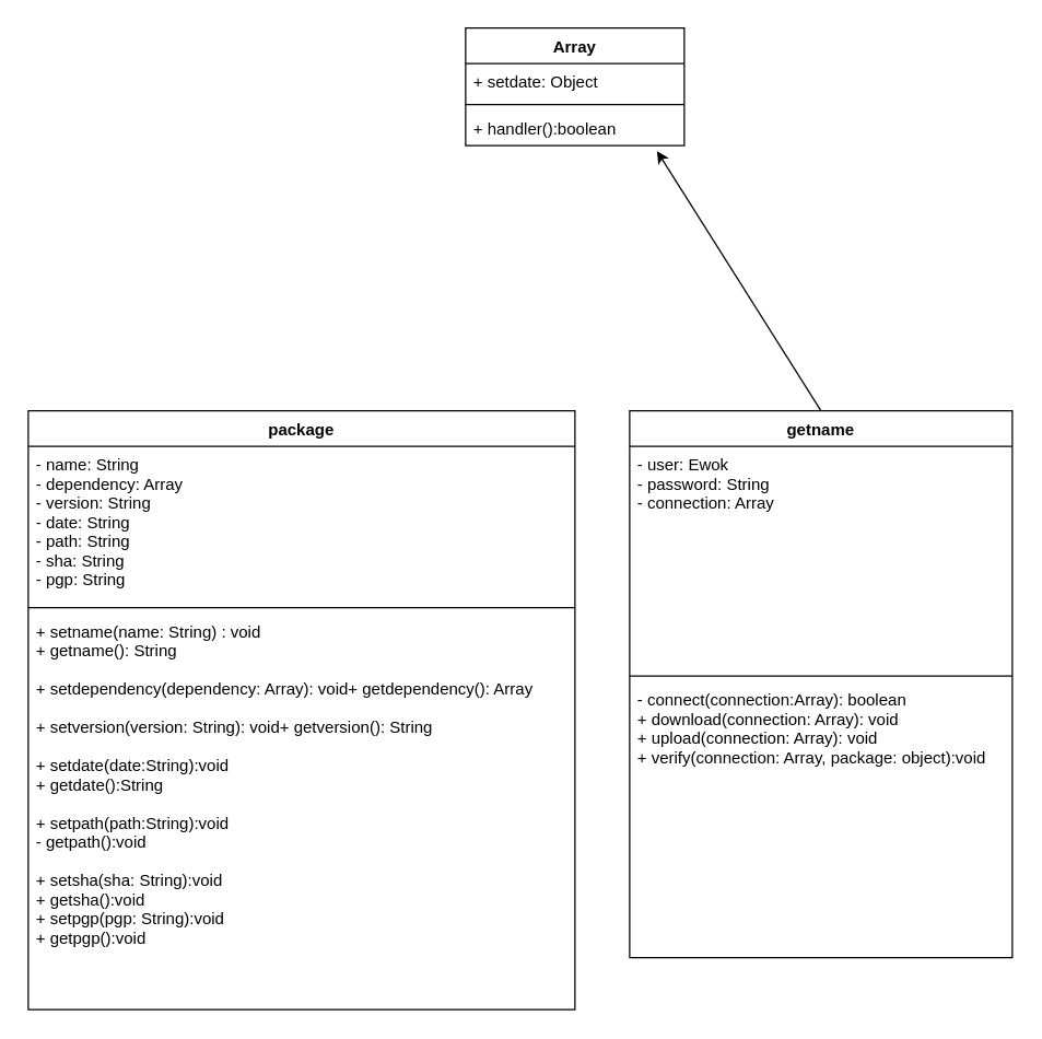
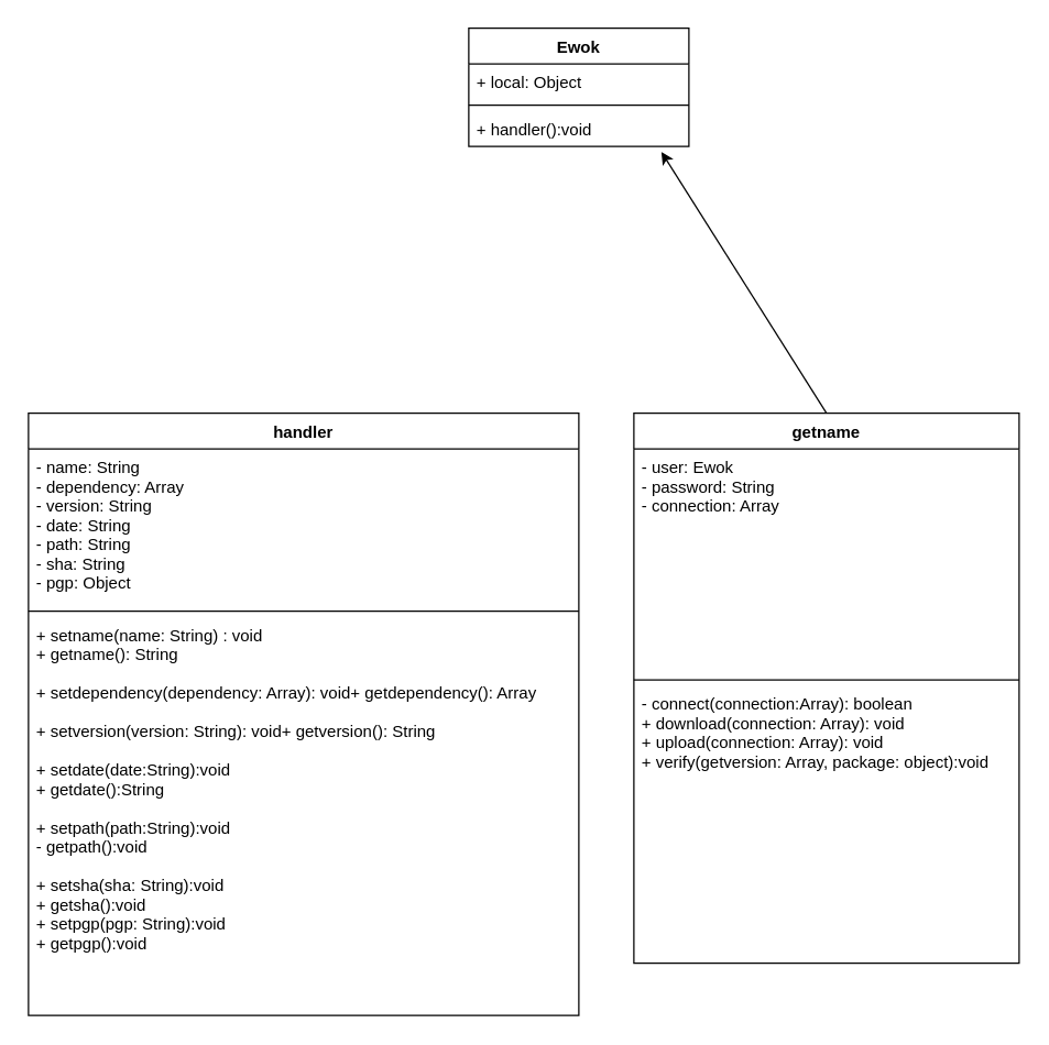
- <mxCell id="11" value="Array&#10;" style="swimlane;fontStyle=1;align=center;verticalAlign=top;childLayout=stackLayout;horizontal=1;startSize=26;horizontalStack=0;resizeParent=1;resizeParentMax=0;resizeLast=0;collapsible=1;marginBottom=0;" parent="1" vertex="1"><mxGeometry x="340" y="20" width="160" height="86" as="geometry" /></mxCell>
+ <mxCell id="11" value="Ewok&#10;" style="swimlane;fontStyle=1;align=center;verticalAlign=top;childLayout=stackLayout;horizontal=1;startSize=26;horizontalStack=0;resizeParent=1;resizeParentMax=0;resizeLast=0;collapsible=1;marginBottom=0;" parent="1" vertex="1"><mxGeometry x="340" y="20" width="160" height="86" as="geometry" /></mxCell>
- <mxCell id="12" value="+ setdate: Object" style="text;strokeColor=none;fillColor=none;align=left;verticalAlign=top;spacingLeft=4;spacingRight=4;overflow=hidden;rotatable=0;points=[[0,0.5],[1,0.5]];portConstraint=eastwest;" parent="11" vertex="1"><mxGeometry y="26" width="160" height="26" as="geometry" /></mxCell>
+ <mxCell id="12" value="+ local: Object" style="text;strokeColor=none;fillColor=none;align=left;verticalAlign=top;spacingLeft=4;spacingRight=4;overflow=hidden;rotatable=0;points=[[0,0.5],[1,0.5]];portConstraint=eastwest;" parent="11" vertex="1"><mxGeometry y="26" width="160" height="26" as="geometry" /></mxCell>
- <mxCell id="14" value="+ handler():boolean" style="text;strokeColor=none;fillColor=none;align=left;verticalAlign=top;spacingLeft=4;spacingRight=4;overflow=hidden;rotatable=0;points=[[0,0.5],[1,0.5]];portConstraint=eastwest;" parent="11" vertex="1"><mxGeometry y="60" width="160" height="26" as="geometry" /></mxCell>
+ <mxCell id="14" value="+ handler():void" style="text;strokeColor=none;fillColor=none;align=left;verticalAlign=top;spacingLeft=4;spacingRight=4;overflow=hidden;rotatable=0;points=[[0,0.5],[1,0.5]];portConstraint=eastwest;" parent="11" vertex="1"><mxGeometry y="60" width="160" height="26" as="geometry" /></mxCell>
- <mxCell id="2" value="package" style="swimlane;fontStyle=1;align=center;verticalAlign=top;childLayout=stackLayout;horizontal=1;startSize=26;horizontalStack=0;resizeParent=1;resizeParentMax=0;resizeLast=0;collapsible=1;marginBottom=0;" parent="1" vertex="1"><mxGeometry x="20" y="300" width="400" height="438" as="geometry" /></mxCell>
+ <mxCell id="2" value="handler" style="swimlane;fontStyle=1;align=center;verticalAlign=top;childLayout=stackLayout;horizontal=1;startSize=26;horizontalStack=0;resizeParent=1;resizeParentMax=0;resizeLast=0;collapsible=1;marginBottom=0;" parent="1" vertex="1"><mxGeometry x="20" y="300" width="400" height="438" as="geometry" /></mxCell>
- <mxCell id="3" value="- name: String&#10;- dependency: Array&#10;- version: String&#10;- date: String&#10;- path: String&#10;- sha: String&#10;- pgp: String" style="text;strokeColor=none;fillColor=none;align=left;verticalAlign=top;spacingLeft=4;spacingRight=4;overflow=hidden;rotatable=0;points=[[0,0.5],[1,0.5]];portConstraint=eastwest;" parent="2" vertex="1"><mxGeometry y="26" width="400" height="114" as="geometry" /></mxCell>
+ <mxCell id="3" value="- name: String&#10;- dependency: Array&#10;- version: String&#10;- date: String&#10;- path: String&#10;- sha: String&#10;- pgp: Object" style="text;strokeColor=none;fillColor=none;align=left;verticalAlign=top;spacingLeft=4;spacingRight=4;overflow=hidden;rotatable=0;points=[[0,0.5],[1,0.5]];portConstraint=eastwest;" parent="2" vertex="1"><mxGeometry y="26" width="400" height="114" as="geometry" /></mxCell>
- <mxCell id="10" value="- connect(connection:Array): boolean&#10;+ download(connection: Array): void&#10;+ upload(connection: Array): void&#10;+ verify(connection: Array, package: object):void&#10;&#10;" style="text;strokeColor=none;fillColor=none;align=left;verticalAlign=top;spacingLeft=4;spacingRight=4;overflow=hidden;rotatable=0;points=[[0,0.5],[1,0.5]];portConstraint=eastwest;" parent="7" vertex="1"><mxGeometry y="198" width="280" height="202" as="geometry" /></mxCell>
+ <mxCell id="10" value="- connect(connection:Array): boolean&#10;+ download(connection: Array): void&#10;+ upload(connection: Array): void&#10;+ verify(getversion: Array, package: object):void&#10;&#10;" style="text;strokeColor=none;fillColor=none;align=left;verticalAlign=top;spacingLeft=4;spacingRight=4;overflow=hidden;rotatable=0;points=[[0,0.5],[1,0.5]];portConstraint=eastwest;" parent="7" vertex="1"><mxGeometry y="198" width="280" height="202" as="geometry" /></mxCell>
